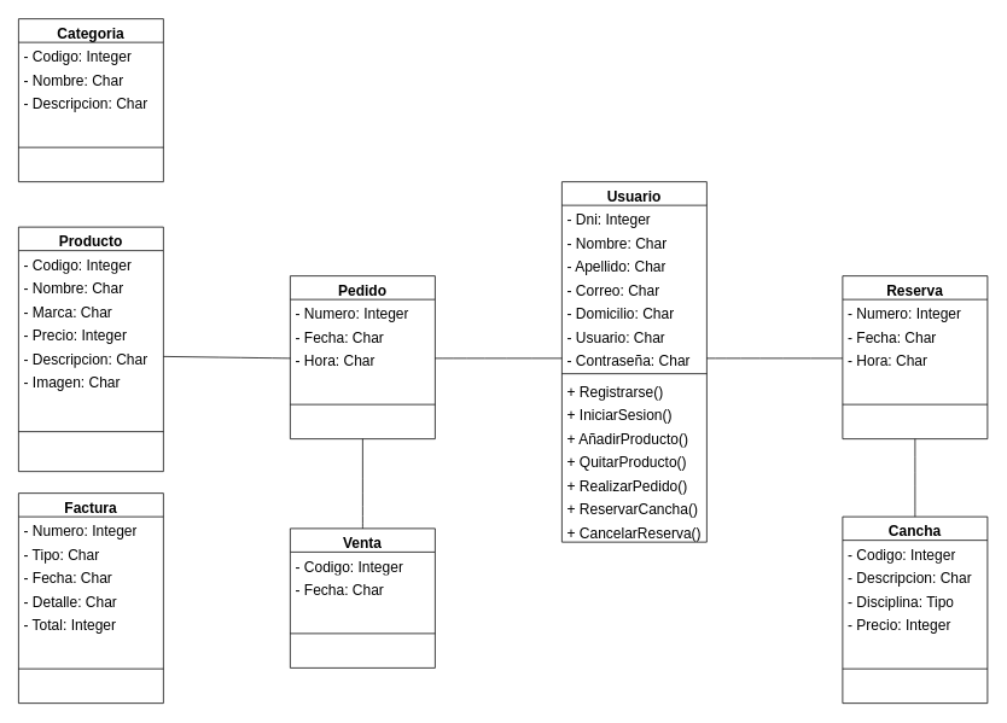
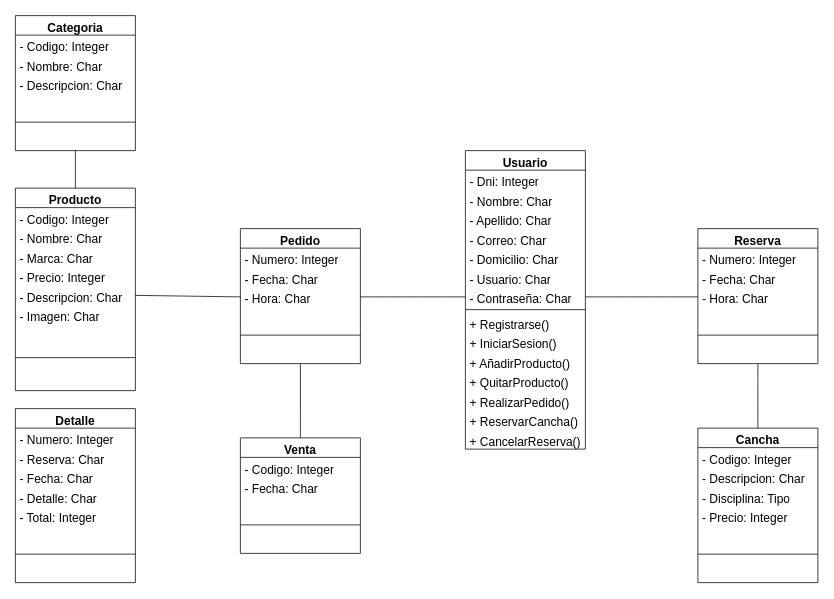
+ <mxCell id="59" value="" style="endArrow=none;html=1;rounded=0;fontSize=12;startSize=8;endSize=8;curved=1;exitX=0.5;exitY=0;exitDx=0;exitDy=0;entryX=0.5;entryY=1;entryDx=0;entryDy=0;" edge="1" parent="1" source="18" target="26"><mxGeometry width="50" height="50" relative="1" as="geometry"><mxPoint x="380" y="370" as="sourcePoint" /><mxPoint x="430" y="320" as="targetPoint" /></mxGeometry></mxCell>
- <mxCell id="35" value="Factura" style="swimlane;fontStyle=1;align=center;verticalAlign=top;childLayout=stackLayout;horizontal=1;startSize=26;horizontalStack=0;resizeParent=1;resizeParentMax=0;resizeLast=0;collapsible=1;marginBottom=0;whiteSpace=wrap;html=1;fontSize=16;rounded=0;labelBackgroundColor=none;" vertex="1" parent="1"><mxGeometry x="20" y="544" width="160" height="232" as="geometry" /></mxCell>
+ <mxCell id="35" value="Detalle" style="swimlane;fontStyle=1;align=center;verticalAlign=top;childLayout=stackLayout;horizontal=1;startSize=26;horizontalStack=0;resizeParent=1;resizeParentMax=0;resizeLast=0;collapsible=1;marginBottom=0;whiteSpace=wrap;html=1;fontSize=16;rounded=0;labelBackgroundColor=none;" vertex="1" parent="1"><mxGeometry x="20" y="544" width="160" height="232" as="geometry" /></mxCell>
- <mxCell id="37" value="- Tipo: Char" style="text;strokeColor=none;fillColor=none;align=left;verticalAlign=top;spacingLeft=4;spacingRight=4;overflow=hidden;rotatable=0;points=[[0,0.5],[1,0.5]];portConstraint=eastwest;whiteSpace=wrap;html=1;fontSize=16;rounded=0;labelBackgroundColor=none;" vertex="1" parent="35"><mxGeometry y="52" width="160" height="26" as="geometry" /></mxCell>
+ <mxCell id="37" value="- Reserva: Char" style="text;strokeColor=none;fillColor=none;align=left;verticalAlign=top;spacingLeft=4;spacingRight=4;overflow=hidden;rotatable=0;points=[[0,0.5],[1,0.5]];portConstraint=eastwest;whiteSpace=wrap;html=1;fontSize=16;rounded=0;labelBackgroundColor=none;" vertex="1" parent="35"><mxGeometry y="52" width="160" height="26" as="geometry" /></mxCell>
